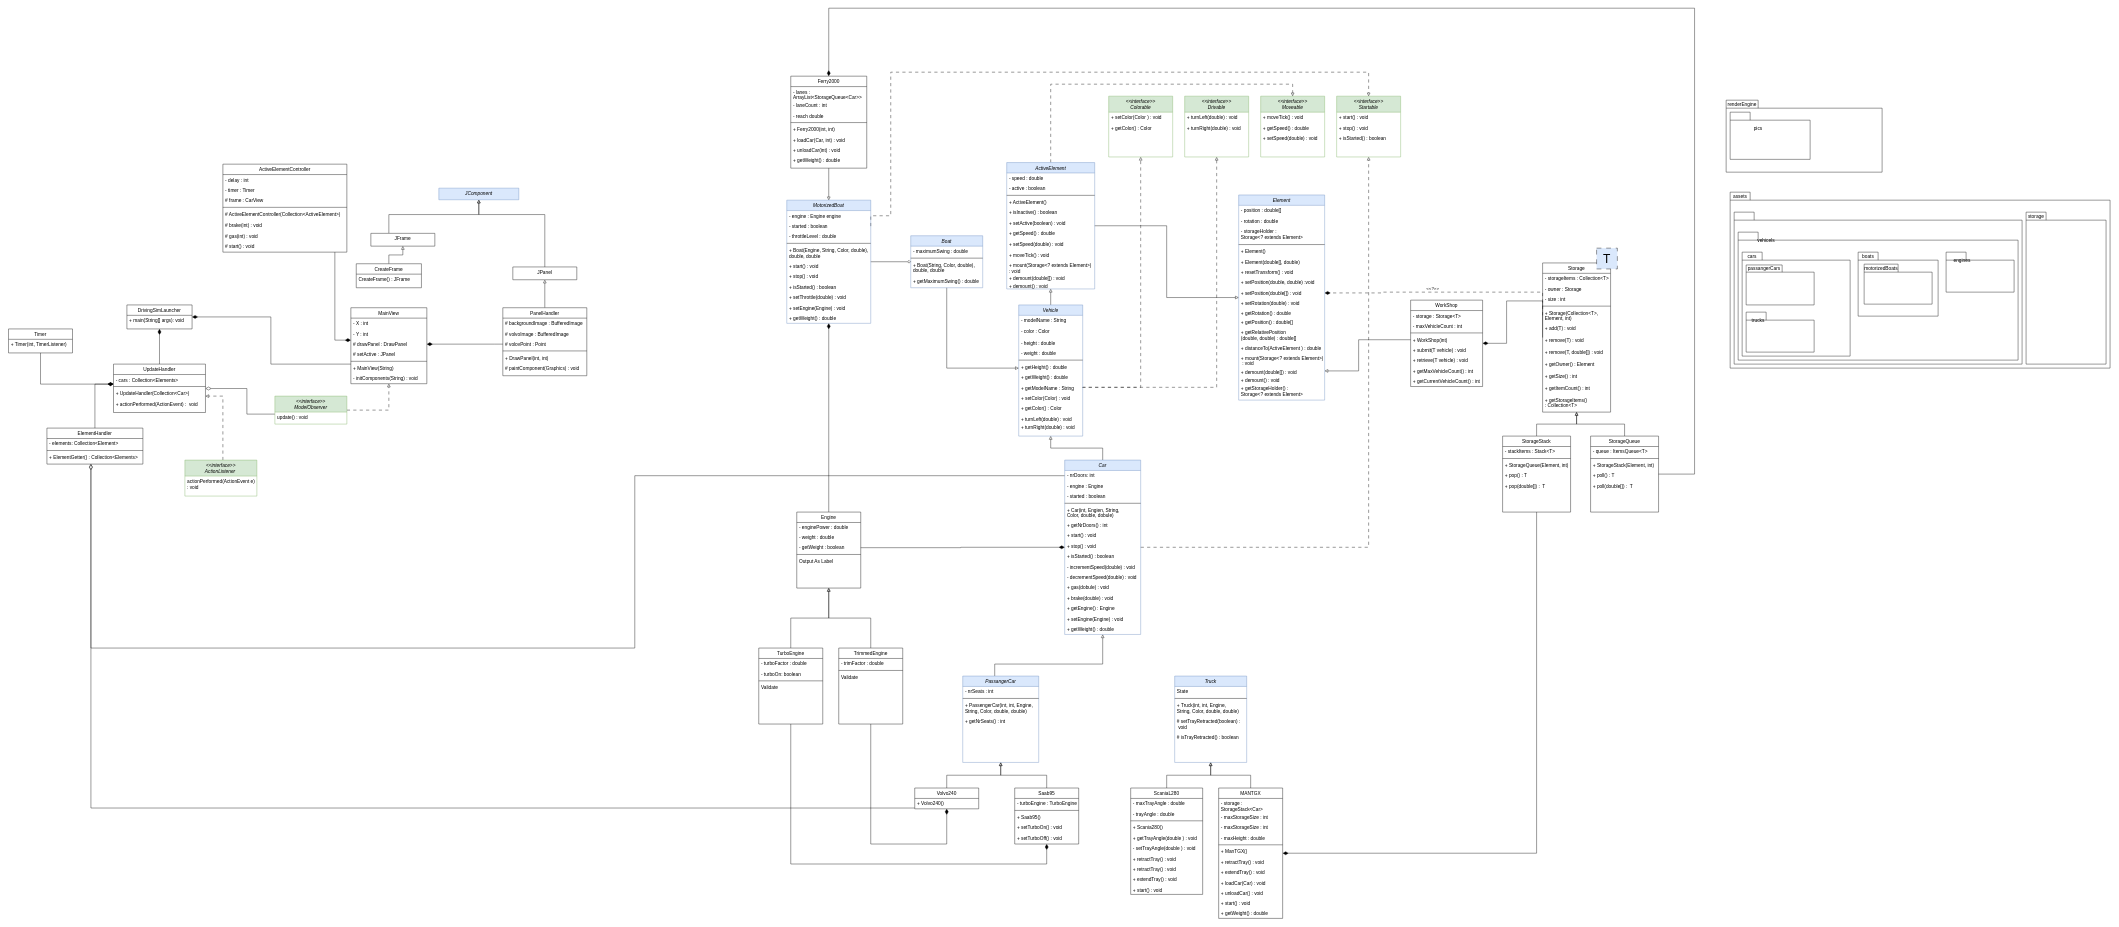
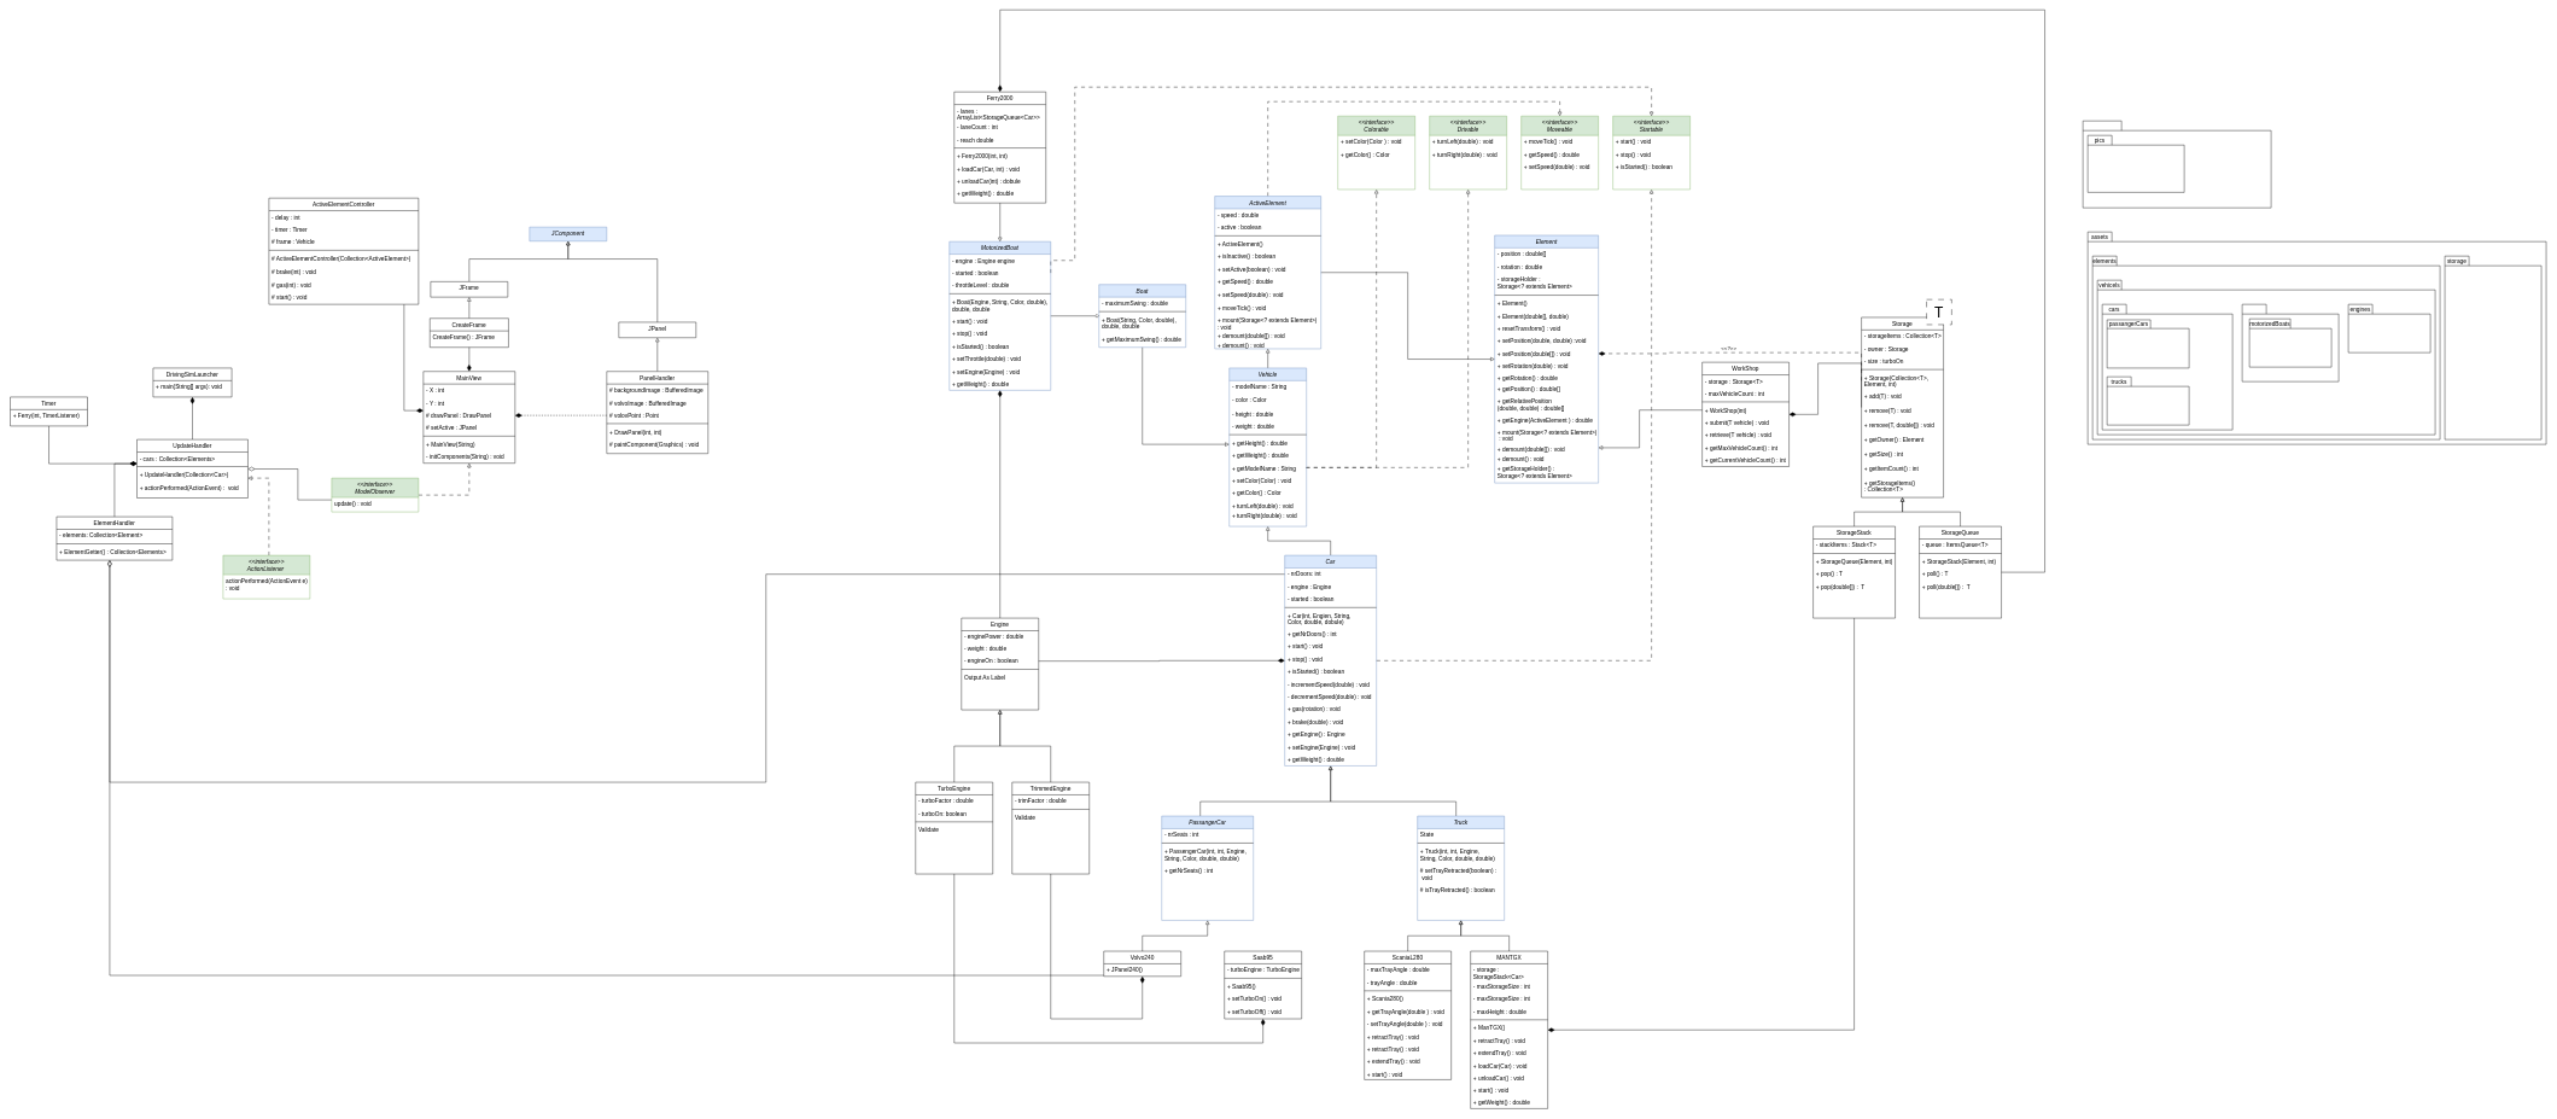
- <mxCell id="233" value="renderEngine" style="text;html=1;strokeColor=none;fillColor=none;align=center;verticalAlign=middle;whiteSpace=wrap;rounded=0;" parent="1" vertex="1"><mxGeometry x="4315" y="250" width="80" height="20" as="geometry" /></mxCell>
- <mxCell id="253" value="pics" style="text;html=1;strokeColor=none;fillColor=none;align=center;verticalAlign=middle;whiteSpace=wrap;rounded=0;" parent="1" vertex="1"><mxGeometry x="4370" y="310" width="50" height="20" as="geometry" /></mxCell>
+ <mxCell id="253" value="pics" style="text;html=1;strokeColor=none;fillColor=none;align=center;verticalAlign=middle;whiteSpace=wrap;rounded=0;" parent="1" vertex="1"><mxGeometry x="4325" y="280" width="50" height="20" as="geometry" /></mxCell>
- <mxCell id="227" value="+ unloadCar(int) : void" style="text;align=left;verticalAlign=top;spacingLeft=4;spacingRight=4;overflow=hidden;rotatable=0;points=[[0,0.5],[1,0.5]];portConstraint=eastwest;" parent="220" vertex="1"><mxGeometry y="172" width="190" height="26" as="geometry" /></mxCell>
+ <mxCell id="227" value="+ unloadCar(int) : dobule" style="text;align=left;verticalAlign=top;spacingLeft=4;spacingRight=4;overflow=hidden;rotatable=0;points=[[0,0.5],[1,0.5]];portConstraint=eastwest;" parent="220" vertex="1"><mxGeometry y="172" width="190" height="26" as="geometry" /></mxCell>
- <mxCell id="287" value="JComponent" style="swimlane;fontStyle=2;align=center;verticalAlign=top;childLayout=stackLayout;horizontal=1;startSize=216;horizontalStack=0;resizeParent=1;resizeLast=0;collapsible=1;marginBottom=0;rounded=0;shadow=0;strokeWidth=1;fillColor=#dae8fc;strokeColor=#6c8ebf;" parent="1" vertex="1"><mxGeometry x="1096" y="470" width="200" height="29" as="geometry"><mxRectangle x="550" y="140" width="160" height="26" as="alternateBounds" /></mxGeometry></mxCell>
+ <mxCell id="287" value="JComponent" style="swimlane;fontStyle=2;align=center;verticalAlign=top;childLayout=stackLayout;horizontal=1;startSize=216;horizontalStack=0;resizeParent=1;resizeLast=0;collapsible=1;marginBottom=0;rounded=0;shadow=0;strokeWidth=1;fillColor=#dae8fc;strokeColor=#6c8ebf;" parent="1" vertex="1"><mxGeometry x="1096" y="470" width="160" height="29" as="geometry"><mxRectangle x="550" y="140" width="160" height="26" as="alternateBounds" /></mxGeometry></mxCell>
- <mxCell id="258" value="# frame : CarView" style="text;align=left;verticalAlign=top;spacingLeft=4;spacingRight=4;overflow=hidden;rotatable=0;points=[[0,0.5],[1,0.5]];portConstraint=eastwest;rounded=0;shadow=0;html=0;" parent="255" vertex="1"><mxGeometry y="78" width="310" height="26" as="geometry" /></mxCell>
+ <mxCell id="258" value="# frame : Vehicle" style="text;align=left;verticalAlign=top;spacingLeft=4;spacingRight=4;overflow=hidden;rotatable=0;points=[[0,0.5],[1,0.5]];portConstraint=eastwest;rounded=0;shadow=0;html=0;" parent="255" vertex="1"><mxGeometry y="78" width="310" height="26" as="geometry" /></mxCell>
+ <mxCell id="235" value="elements" style="text;html=1;strokeColor=none;fillColor=none;align=center;verticalAlign=middle;whiteSpace=wrap;rounded=0;" parent="1" vertex="1"><mxGeometry x="4335" y="530" width="50" height="20" as="geometry" /></mxCell>
- <mxCell id="284" value="JFrame" style="swimlane;fontStyle=0;align=center;verticalAlign=top;childLayout=stackLayout;horizontal=1;startSize=216;horizontalStack=0;resizeParent=1;resizeLast=0;collapsible=1;marginBottom=0;rounded=0;shadow=0;strokeWidth=1;" parent="1" vertex="1"><mxGeometry x="926" y="583" width="160" height="32" as="geometry"><mxRectangle x="550" y="140" width="160" height="26" as="alternateBounds" /></mxGeometry></mxCell>
+ <mxCell id="284" value="JFrame" style="swimlane;fontStyle=0;align=center;verticalAlign=top;childLayout=stackLayout;horizontal=1;startSize=216;horizontalStack=0;resizeParent=1;resizeLast=0;collapsible=1;marginBottom=0;rounded=0;shadow=0;strokeWidth=1;" parent="1" vertex="1"><mxGeometry x="891" y="583" width="160" height="32" as="geometry"><mxRectangle x="550" y="140" width="160" height="26" as="alternateBounds" /></mxGeometry></mxCell>
- <mxCell id="239" value="vehicels" style="text;html=1;strokeColor=none;fillColor=none;align=center;verticalAlign=middle;whiteSpace=wrap;rounded=0;" parent="1" vertex="1"><mxGeometry x="4390" y="590" width="50" height="20" as="geometry" /></mxCell>
+ <mxCell id="239" value="vehicels" style="text;html=1;strokeColor=none;fillColor=none;align=center;verticalAlign=middle;whiteSpace=wrap;rounded=0;" parent="1" vertex="1"><mxGeometry x="4345" width="50" height="20" as="geometry" y="580" /></mxCell>
- <mxCell id="243" value="boats" style="text;html=1;strokeColor=none;fillColor=none;align=center;verticalAlign=middle;whiteSpace=wrap;rounded=0;" parent="1" vertex="1"><mxGeometry x="4645" y="630" width="50" height="20" as="geometry" /></mxCell>
- <mxCell id="202" value="&lt;font style=&quot;font-size: 30px;&quot;&gt;T&lt;/font&gt;" style="whiteSpace=wrap;html=1;aspect=fixed;dashed=1;dashPattern=12 12;fillColor=#dae8fc;" parent="1" vertex="1"><mxGeometry x="3991" y="620" width="52" height="52" as="geometry" /></mxCell>
+ <mxCell id="202" value="&lt;font style=&quot;font-size: 30px;&quot;&gt;T&lt;/font&gt;" style="whiteSpace=wrap;html=1;aspect=fixed;dashed=1;dashPattern=12 12;" parent="1" vertex="1"><mxGeometry x="3991" y="620" width="52" height="52" as="geometry" /></mxCell>
- <mxCell id="245" value="engines" style="text;html=1;strokeColor=none;fillColor=none;align=center;verticalAlign=middle;whiteSpace=wrap;rounded=0;" parent="1" vertex="1"><mxGeometry x="4880" y="640" width="50" height="20" as="geometry" /></mxCell>
+ <mxCell id="245" value="engines" style="text;html=1;strokeColor=none;fillColor=none;align=center;verticalAlign=middle;whiteSpace=wrap;rounded=0;" parent="1" vertex="1"><mxGeometry x="4865" y="630" width="50" height="20" as="geometry" /></mxCell>
- <mxCell id="192" value="- size : int" style="text;align=left;verticalAlign=top;spacingLeft=4;spacingRight=4;overflow=hidden;rotatable=0;points=[[0,0.5],[1,0.5]];portConstraint=eastwest;rounded=0;shadow=0;html=0;" parent="189" vertex="1"><mxGeometry y="78" width="170" height="26" as="geometry" /></mxCell>
+ <mxCell id="192" value="- size : turboOn" style="text;align=left;verticalAlign=top;spacingLeft=4;spacingRight=4;overflow=hidden;rotatable=0;points=[[0,0.5],[1,0.5]];portConstraint=eastwest;rounded=0;shadow=0;html=0;" parent="189" vertex="1"><mxGeometry y="78" width="170" height="26" as="geometry" /></mxCell>
+ <mxCell id="265" style="edgeStyle=orthogonalEdgeStyle;rounded=0;orthogonalLoop=1;jettySize=auto;html=1;endArrow=diamondThin;endFill=1;strokeWidth=1;endSize=12;" parent="1" source="308" target="267" edge="1"><mxGeometry relative="1" as="geometry" /></mxCell>
- <mxCell id="266" style="edgeStyle=orthogonalEdgeStyle;rounded=0;orthogonalLoop=1;jettySize=auto;html=1;endArrow=diamondThin;endFill=1;endSize=12;" parent="1" source="267" target="302" edge="1"><mxGeometry relative="1" as="geometry"><Array as="points"><mxPoint x="676" y="910" /><mxPoint x="676" y="792" /></Array></mxGeometry></mxCell>
- <mxCell id="251" value="trucks" style="text;html=1;strokeColor=none;fillColor=none;align=center;verticalAlign=middle;whiteSpace=wrap;rounded=0;" parent="1" vertex="1"><mxGeometry x="4370" y="790" width="50" height="20" as="geometry" /></mxCell>
+ <mxCell id="251" value="trucks" style="text;html=1;strokeColor=none;fillColor=none;align=center;verticalAlign=middle;whiteSpace=wrap;rounded=0;" parent="1" vertex="1"><mxGeometry x="4365" y="780" width="50" height="20" as="geometry" /></mxCell>
- <mxCell id="264" style="edgeStyle=orthogonalEdgeStyle;rounded=0;orthogonalLoop=1;jettySize=auto;html=1;endArrow=diamondThin;endFill=1;endSize=12;entryX=1;entryY=0.5;entryDx=0;entryDy=0;exitX=0;exitY=0.5;exitDx=0;exitDy=0;" parent="1" source="279" target="270" edge="1"><mxGeometry relative="1" as="geometry"><mxPoint x="1066" y="904" as="targetPoint" /><mxPoint x="1326" y="859" as="sourcePoint" /><Array as="points"><mxPoint x="1236" y="860" /><mxPoint x="1236" y="860" /></Array></mxGeometry></mxCell>
+ <mxCell id="264" style="edgeStyle=orthogonalEdgeStyle;rounded=0;orthogonalLoop=1;jettySize=auto;html=1;endArrow=diamondThin;endFill=1;endSize=12;entryX=1;entryY=0.5;entryDx=0;entryDy=0;exitX=0;exitY=0.5;exitDx=0;exitDy=0;dashed=1;" parent="1" source="279" target="270" edge="1"><mxGeometry relative="1" as="geometry"><mxPoint x="1066" y="904" as="targetPoint" /><mxPoint x="1326" y="859" as="sourcePoint" /><Array as="points"><mxPoint x="1236" y="860" /><mxPoint x="1236" y="860" /></Array></mxGeometry></mxCell>
- <mxCell id="306" value="+ Timer(int, TimerListener)" style="text;align=left;verticalAlign=top;spacingLeft=4;spacingRight=4;overflow=hidden;rotatable=0;points=[[0,0.5],[1,0.5]];portConstraint=eastwest;" parent="305" vertex="1"><mxGeometry y="26" width="160" height="26" as="geometry" /></mxCell>
+ <mxCell id="306" value="+ Ferry(int, TimerListener)" style="text;align=left;verticalAlign=top;spacingLeft=4;spacingRight=4;overflow=hidden;rotatable=0;points=[[0,0.5],[1,0.5]];portConstraint=eastwest;" parent="305" vertex="1"><mxGeometry y="26" width="160" height="26" as="geometry" /></mxCell>
- <mxCell id="22" value="+ distanceTo(ActiveElement ) : double" style="text;align=left;verticalAlign=top;spacingLeft=4;spacingRight=4;overflow=hidden;rotatable=0;points=[[0,0.5],[1,0.5]];portConstraint=eastwest;" parent="8" vertex="1"><mxGeometry y="370" width="215" height="24" as="geometry" /></mxCell>
+ <mxCell id="22" value="+ getEngine(ActiveElement ) : double" style="text;align=left;verticalAlign=top;spacingLeft=4;spacingRight=4;overflow=hidden;rotatable=0;points=[[0,0.5],[1,0.5]];portConstraint=eastwest;" parent="8" vertex="1"><mxGeometry y="370" width="215" height="24" as="geometry" /></mxCell>
- <mxCell id="173" value="- getWeight : boolean " style="text;align=left;verticalAlign=top;spacingLeft=4;spacingRight=4;overflow=hidden;rotatable=0;points=[[0,0.5],[1,0.5]];portConstraint=eastwest;rounded=0;shadow=0;html=0;" parent="170" vertex="1"><mxGeometry y="76" width="160" height="26" as="geometry" /></mxCell>
+ <mxCell id="173" value="- engineOn : boolean " style="text;align=left;verticalAlign=top;spacingLeft=4;spacingRight=4;overflow=hidden;rotatable=0;points=[[0,0.5],[1,0.5]];portConstraint=eastwest;rounded=0;shadow=0;html=0;" parent="170" vertex="1"><mxGeometry y="76" width="160" height="26" as="geometry" /></mxCell>
- <mxCell id="93" value="+ gas(dobule) : void" style="text;align=left;verticalAlign=top;spacingLeft=4;spacingRight=4;overflow=hidden;rotatable=0;points=[[0,0.5],[1,0.5]];portConstraint=eastwest;" parent="81" vertex="1"><mxGeometry y="306" width="190" height="26" as="geometry" /></mxCell>
+ <mxCell id="93" value="+ gas(rotation) : void" style="text;align=left;verticalAlign=top;spacingLeft=4;spacingRight=4;overflow=hidden;rotatable=0;points=[[0,0.5],[1,0.5]];portConstraint=eastwest;" parent="81" vertex="1"><mxGeometry y="306" width="190" height="26" as="geometry" /></mxCell>
+ <mxCell id="98" style="edgeStyle=orthogonalEdgeStyle;rounded=0;orthogonalLoop=1;jettySize=auto;html=1;endArrow=block;endFill=0;entryX=0.5;entryY=1;entryDx=0;entryDy=0;" parent="1" source="99" target="81" edge="1"><mxGeometry relative="1" as="geometry"><Array as="points"><mxPoint x="3016" y="1660" /><mxPoint x="2756" y="1660" /></Array><mxPoint x="2766" y="1410" as="targetPoint" /></mxGeometry></mxCell>
- <mxCell id="115" style="edgeStyle=orthogonalEdgeStyle;rounded=0;orthogonalLoop=1;jettySize=auto;html=1;entryX=0.5;entryY=1;entryDx=0;entryDy=0;endArrow=block;endFill=0;" parent="1" source="116" target="106" edge="1"><mxGeometry relative="1" as="geometry" /></mxCell>
- <mxCell id="114" value="+ Volvo240()" style="text;align=left;verticalAlign=top;spacingLeft=4;spacingRight=4;overflow=hidden;rotatable=0;points=[[0,0.5],[1,0.5]];portConstraint=eastwest;" parent="113" vertex="1"><mxGeometry y="26" width="160" height="26" as="geometry" /></mxCell>
+ <mxCell id="114" value="+ JPanel240()" style="text;align=left;verticalAlign=top;spacingLeft=4;spacingRight=4;overflow=hidden;rotatable=0;points=[[0,0.5],[1,0.5]];portConstraint=eastwest;" parent="113" vertex="1"><mxGeometry y="26" width="160" height="26" as="geometry" /></mxCell>
